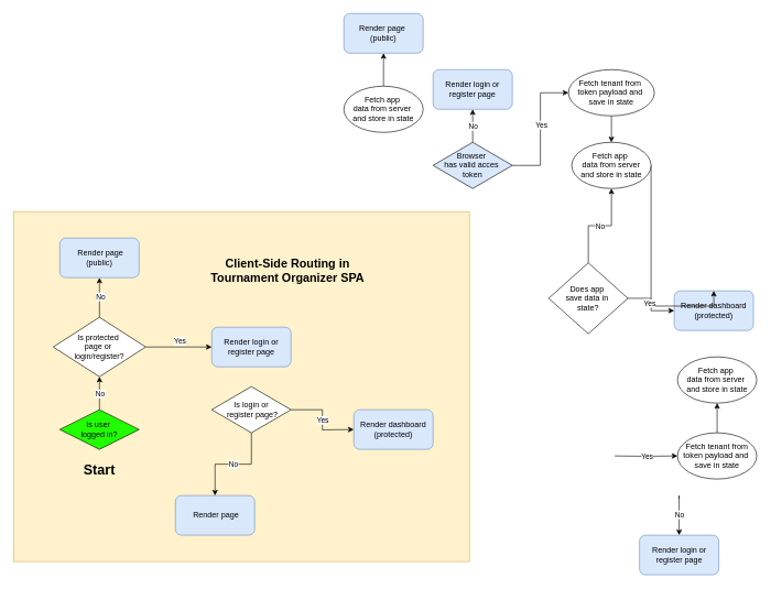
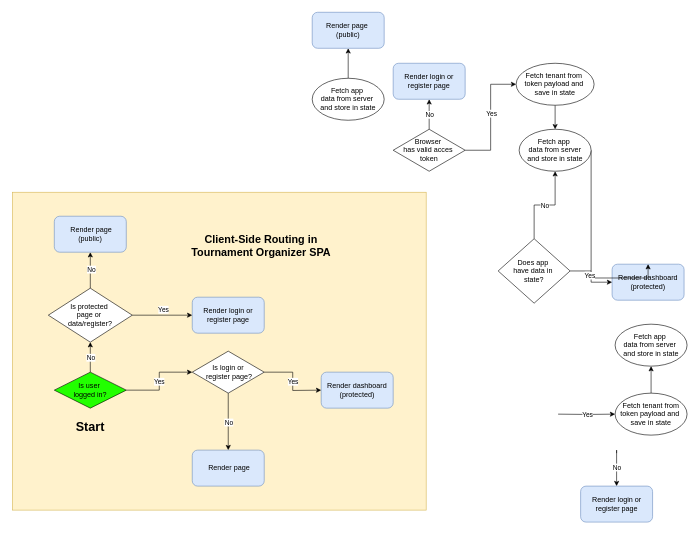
- <mxCell id="19" value="Browser&amp;nbsp;&lt;div&gt;has&lt;span style=&quot;background-color: initial;&quot;&gt;&amp;nbsp;valid&amp;nbsp;&lt;/span&gt;&lt;span style=&quot;background-color: initial;&quot;&gt;acces&amp;nbsp;&lt;/span&gt;&lt;/div&gt;&lt;div&gt;&lt;span style=&quot;background-color: initial;&quot;&gt;token&lt;/span&gt;&lt;/div&gt;" style="rhombus;whiteSpace=wrap;html=1;horizontal=1;verticalAlign=middle;fillColor=#dae8fc;" parent="1" vertex="1"><mxGeometry x="655" y="215" width="120" height="70" as="geometry" /></mxCell>
+ <mxCell id="19" value="Browser&amp;nbsp;&lt;div&gt;has&lt;span style=&quot;background-color: initial;&quot;&gt;&amp;nbsp;valid&amp;nbsp;&lt;/span&gt;&lt;span style=&quot;background-color: initial;&quot;&gt;acces&amp;nbsp;&lt;/span&gt;&lt;/div&gt;&lt;div&gt;&lt;span style=&quot;background-color: initial;&quot;&gt;token&lt;/span&gt;&lt;/div&gt;" style="rhombus;whiteSpace=wrap;html=1;horizontal=1;verticalAlign=middle;" parent="1" vertex="1"><mxGeometry x="655" y="215" width="120" height="70" as="geometry" /></mxCell>
- <mxCell id="47" value="Does app&amp;nbsp;&lt;div&gt;&lt;span style=&quot;background-color: initial;&quot;&gt;save data&lt;/span&gt;&lt;span style=&quot;background-color: initial;&quot;&gt;&amp;nbsp;&lt;/span&gt;&lt;span style=&quot;background-color: initial;&quot;&gt;in&amp;nbsp;&lt;/span&gt;&lt;div&gt;&lt;span style=&quot;background-color: initial;&quot;&gt;state?&lt;/span&gt;&lt;/div&gt;&lt;/div&gt;" style="rhombus;whiteSpace=wrap;html=1;horizontal=1;verticalAlign=middle;" parent="1" vertex="1"><mxGeometry x="830" y="397.53" width="120" height="107.47" as="geometry" /></mxCell>
+ <mxCell id="47" value="Does app&amp;nbsp;&lt;div&gt;&lt;span style=&quot;background-color: initial;&quot;&gt;have data&lt;/span&gt;&lt;span style=&quot;background-color: initial;&quot;&gt;&amp;nbsp;&lt;/span&gt;&lt;span style=&quot;background-color: initial;&quot;&gt;in&amp;nbsp;&lt;/span&gt;&lt;div&gt;&lt;span style=&quot;background-color: initial;&quot;&gt;state?&lt;/span&gt;&lt;/div&gt;&lt;/div&gt;" style="rhombus;whiteSpace=wrap;html=1;horizontal=1;verticalAlign=middle;" parent="1" vertex="1"><mxGeometry x="830" y="397.53" width="120" height="107.47" as="geometry" /></mxCell>
- <mxCell id="8" value="Is&amp;nbsp;&lt;span style=&quot;background-color: initial;&quot;&gt;protected&amp;nbsp;&lt;/span&gt;&lt;div&gt;&lt;span style=&quot;background-color: initial;&quot;&gt;page&amp;nbsp;&lt;/span&gt;&lt;span style=&quot;background-color: initial;&quot;&gt;or&amp;nbsp;&lt;/span&gt;&lt;div&gt;&lt;span style=&quot;background-color: initial;&quot;&gt;login/&lt;/span&gt;&lt;span style=&quot;background-color: initial;&quot;&gt;register?&lt;/span&gt;&lt;/div&gt;&lt;/div&gt;" style="rhombus;whiteSpace=wrap;html=1;" parent="1" vertex="1"><mxGeometry x="80" y="480" width="140" height="90" as="geometry" /></mxCell>
+ <mxCell id="8" value="Is&amp;nbsp;&lt;span style=&quot;background-color: initial;&quot;&gt;protected&amp;nbsp;&lt;/span&gt;&lt;div&gt;&lt;span style=&quot;background-color: initial;&quot;&gt;page&amp;nbsp;&lt;/span&gt;&lt;span style=&quot;background-color: initial;&quot;&gt;or&amp;nbsp;&lt;/span&gt;&lt;div&gt;&lt;span style=&quot;background-color: initial;&quot;&gt;data/&lt;/span&gt;&lt;span style=&quot;background-color: initial;&quot;&gt;register?&lt;/span&gt;&lt;/div&gt;&lt;/div&gt;" style="rhombus;whiteSpace=wrap;html=1;" parent="1" vertex="1"><mxGeometry x="80" y="480" width="140" height="90" as="geometry" /></mxCell>
+ <mxCell id="5" style="edgeStyle=orthogonalEdgeStyle;rounded=0;orthogonalLoop=1;jettySize=auto;html=1;exitX=1;exitY=0.5;exitDx=0;exitDy=0;entryX=0;entryY=0.5;entryDx=0;entryDy=0;" parent="1" source="7" target="29" edge="1"><mxGeometry relative="1" as="geometry" /></mxCell>
+ <mxCell id="6" value="Yes" style="edgeLabel;html=1;align=center;verticalAlign=middle;resizable=0;points=[];" parent="5" vertex="1" connectable="0"><mxGeometry x="-0.006" y="1" relative="1" as="geometry"><mxPoint as="offset" /></mxGeometry></mxCell>
- <mxCell id="37" value="&amp;nbsp;Render page" style="rounded=1;whiteSpace=wrap;html=1;fillColor=#dae8fc;strokeColor=#6c8ebf;" parent="1" vertex="1"><mxGeometry x="265" y="750" width="120" height="60" as="geometry" /></mxCell>
+ <mxCell id="37" value="&amp;nbsp;Render page" style="rounded=1;whiteSpace=wrap;html=1;fillColor=#dae8fc;strokeColor=#6c8ebf;" parent="1" vertex="1"><mxGeometry x="320" y="750" width="120" height="60" as="geometry" /></mxCell>
